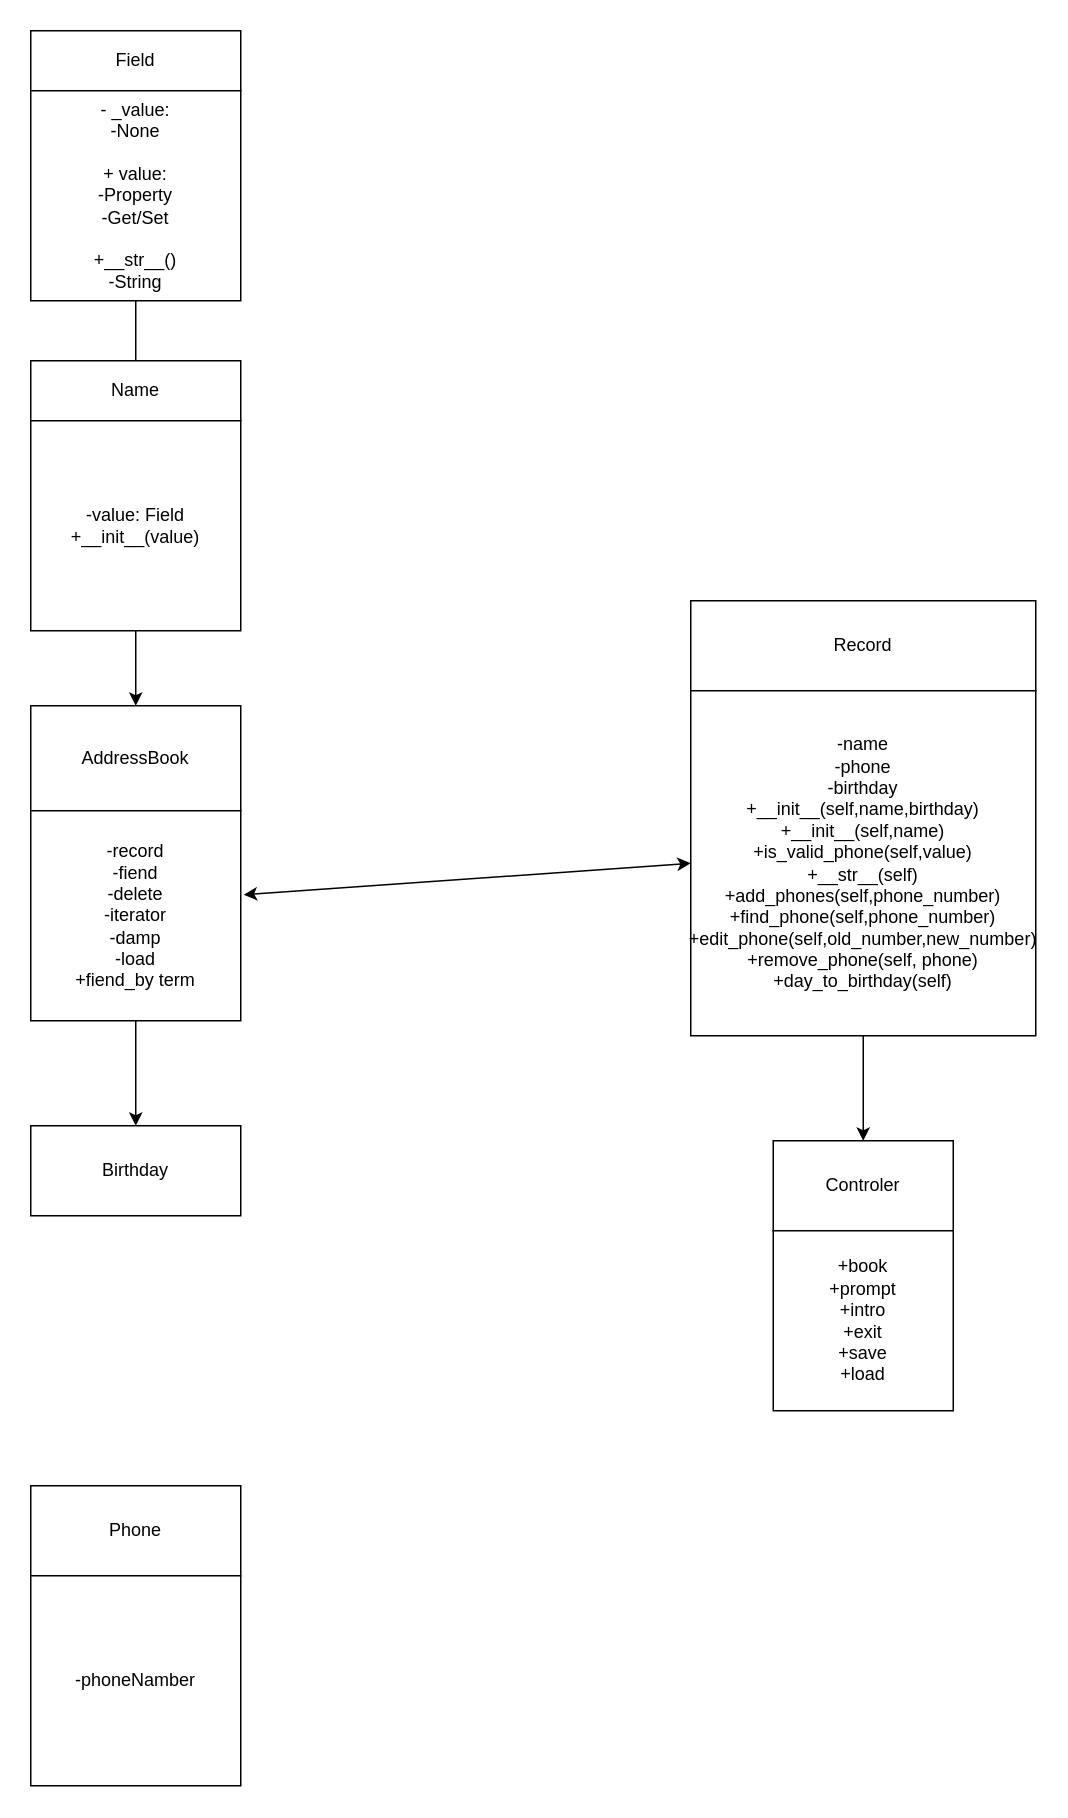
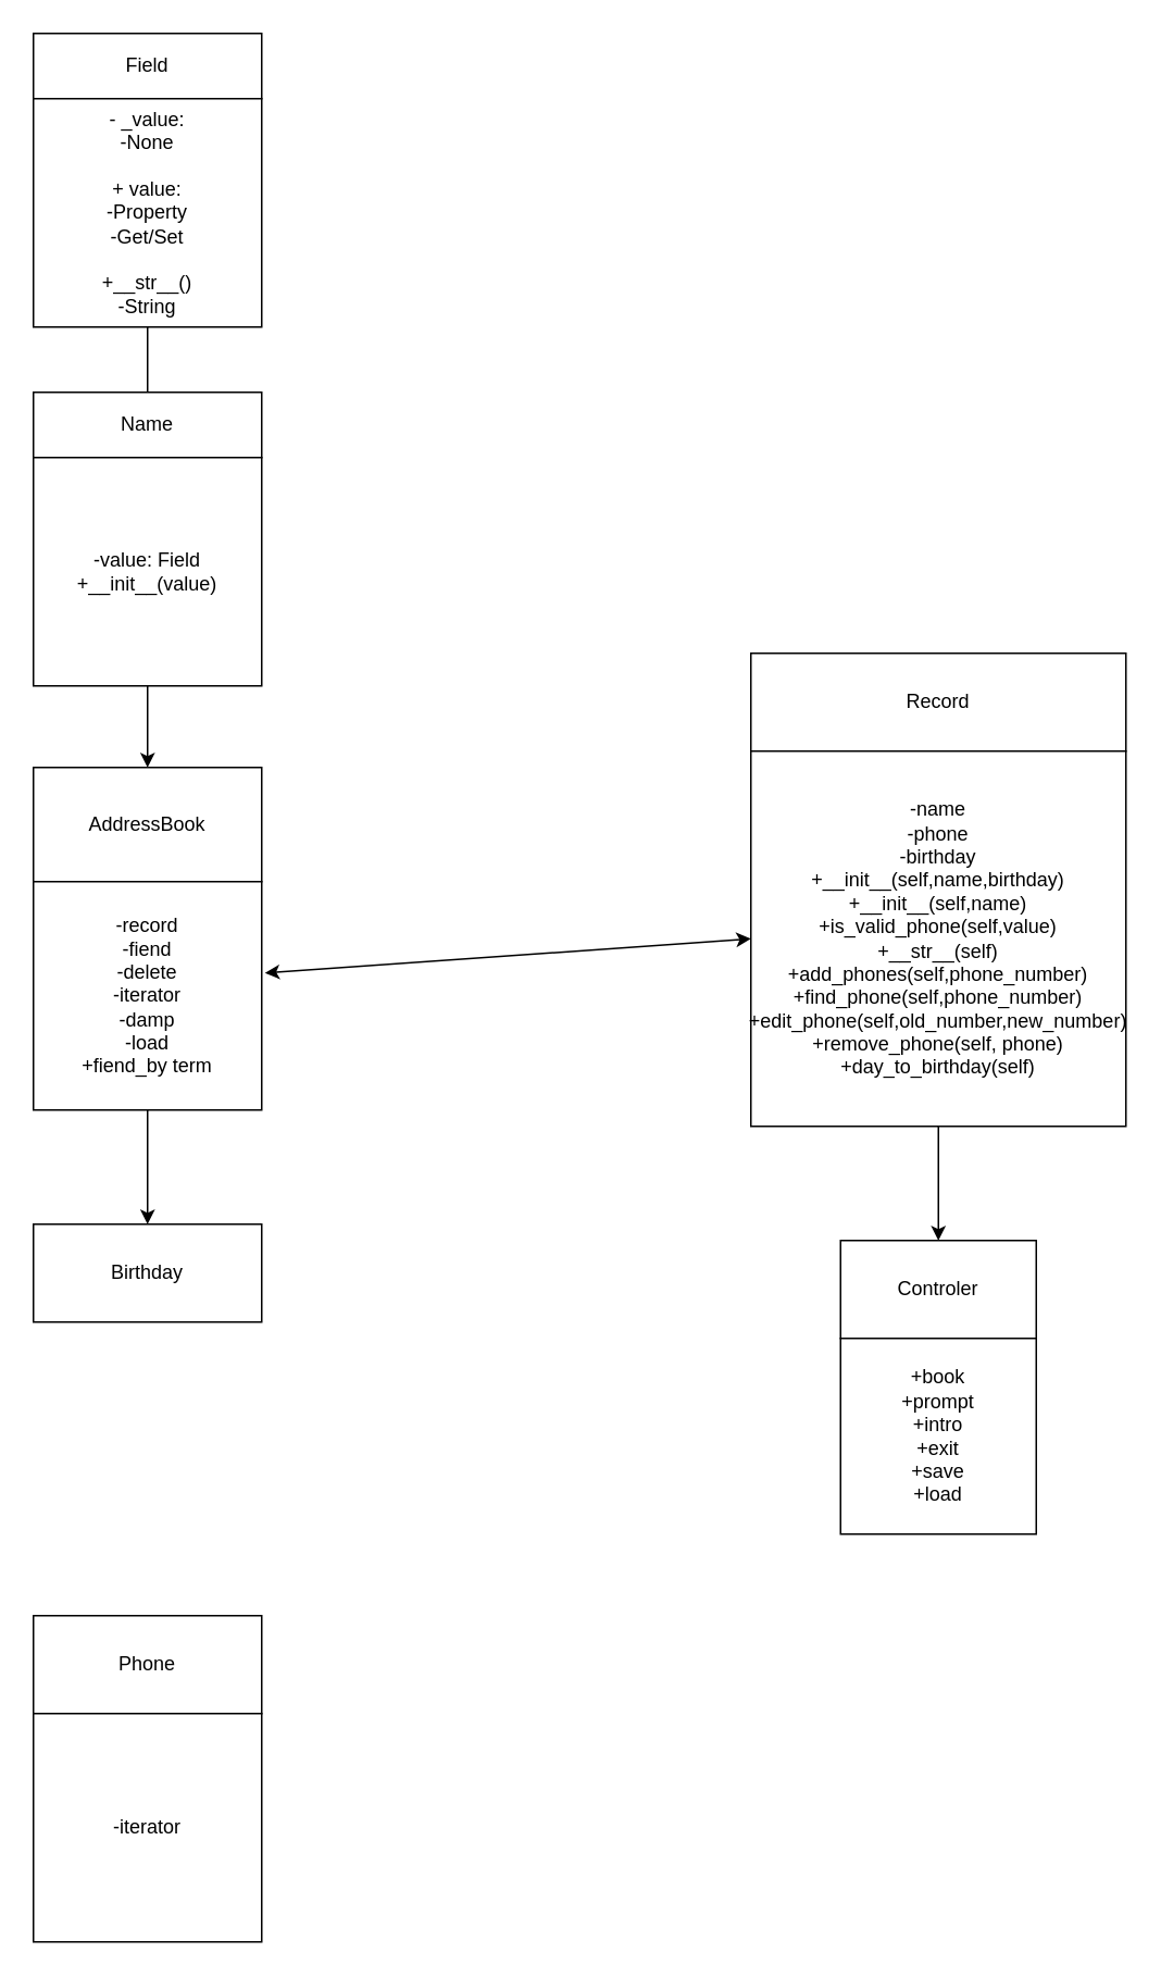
- <mxCell id="13" value="-phoneNamber" style="whiteSpace=wrap;html=1;aspect=fixed;" vertex="1" parent="1"><mxGeometry y="1050" width="140" height="140" as="geometry" x="20" /></mxCell>
+ <mxCell id="13" value="-iterator" style="whiteSpace=wrap;html=1;aspect=fixed;" vertex="1" parent="1"><mxGeometry y="1050" width="140" height="140" as="geometry" x="20" /></mxCell>
